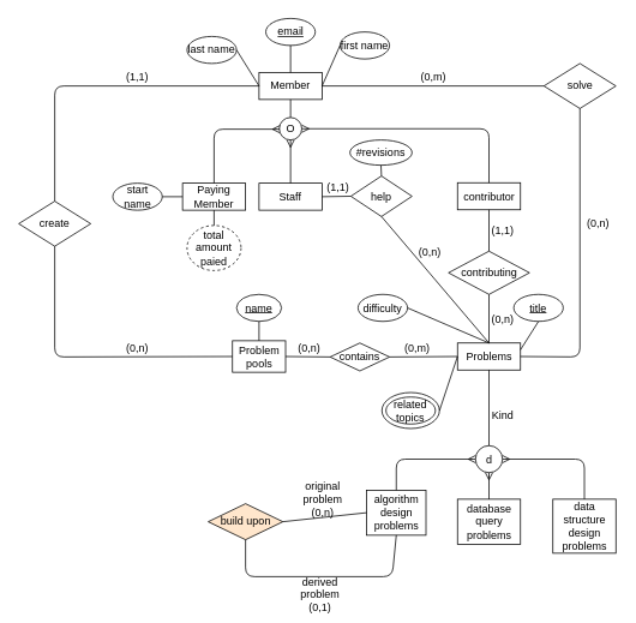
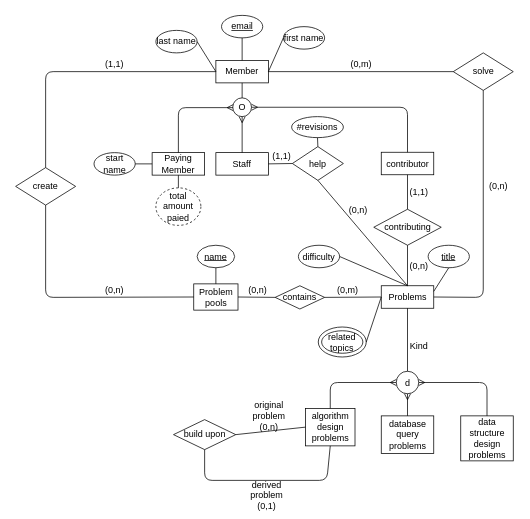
- <mxCell id="66" value="build upon" style="rhombus;whiteSpace=wrap;html=1;fillColor=#ffe6cc;" vertex="1" parent="1"><mxGeometry x="230.5" y="559" width="83" height="40" as="geometry" /></mxCell>
+ <mxCell id="66" value="build upon" style="rhombus;whiteSpace=wrap;html=1;" vertex="1" parent="1"><mxGeometry x="230.5" y="559" width="83" height="40" as="geometry" /></mxCell>
